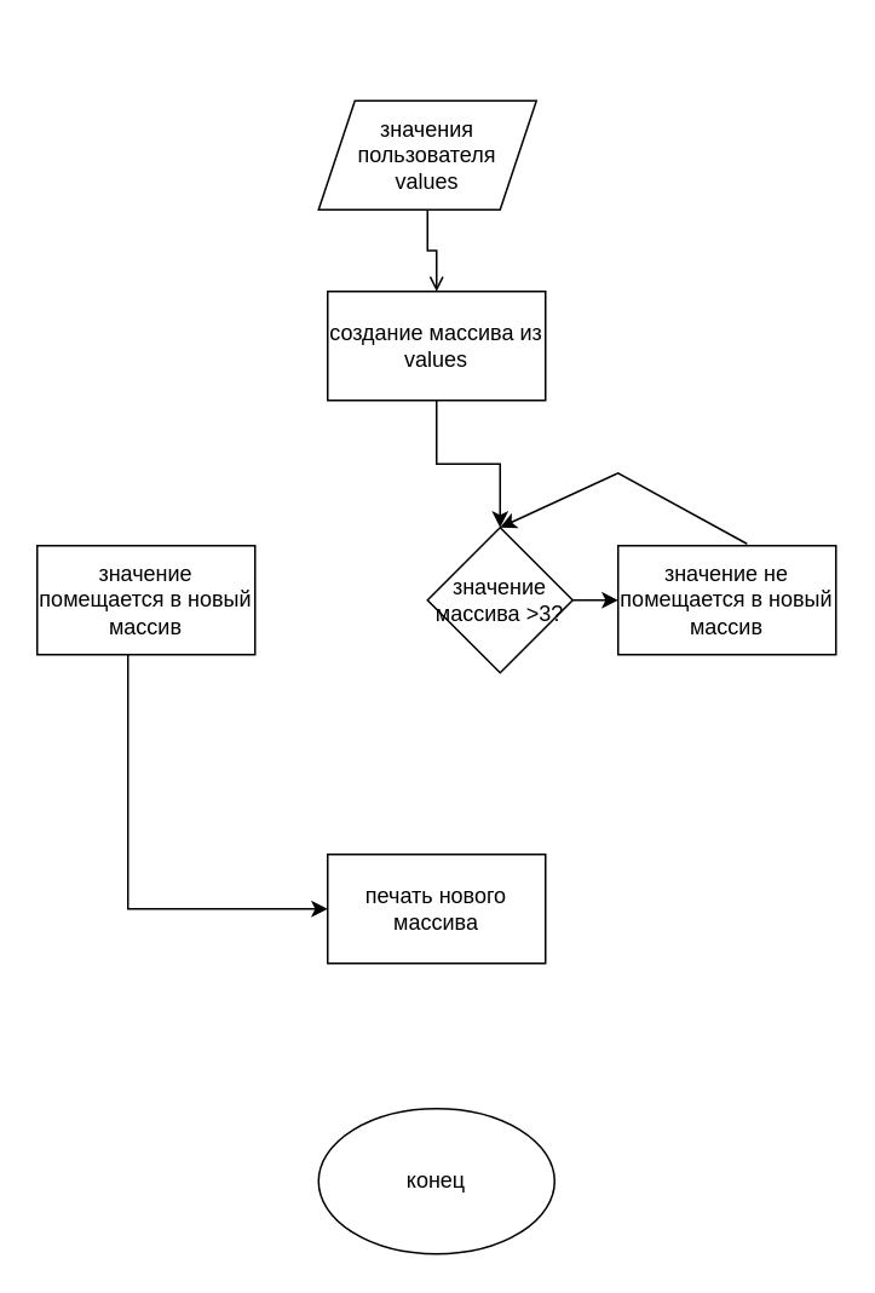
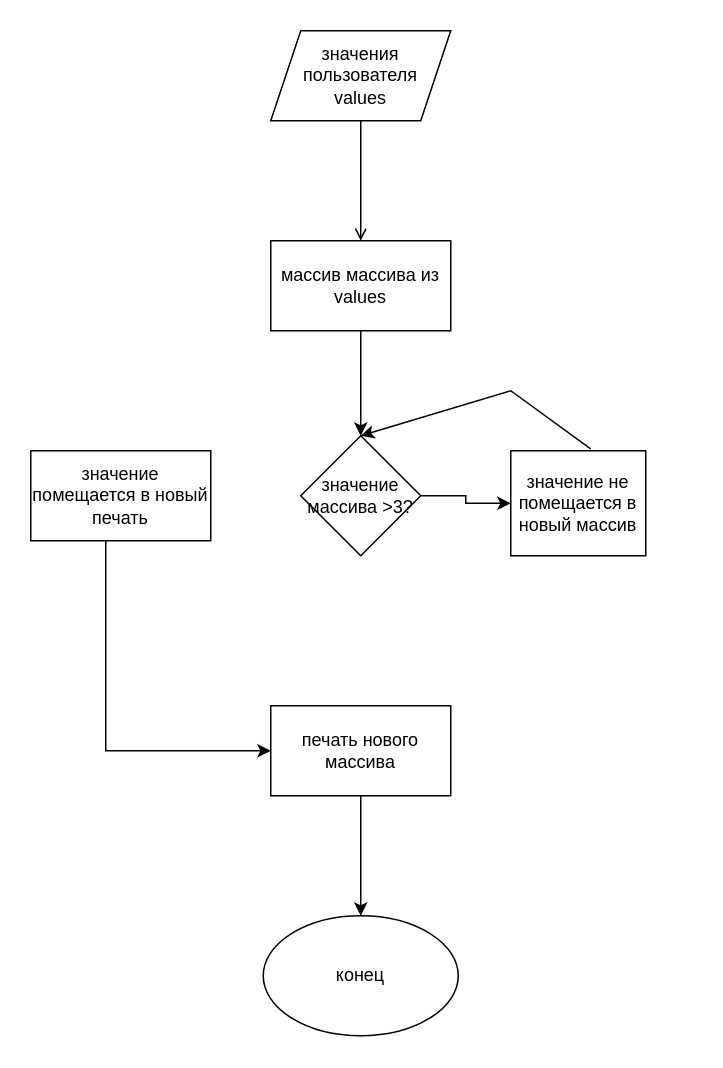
- <mxCell id="3" value="значения пользователя&lt;br&gt;values" style="shape=parallelogram;perimeter=parallelogramPerimeter;whiteSpace=wrap;html=1;fixedSize=1;" vertex="1" parent="1"><mxGeometry x="175" y="55" width="120" height="60" as="geometry" /></mxCell>
+ <mxCell id="3" value="значения пользователя&lt;br&gt;values" style="shape=parallelogram;perimeter=parallelogramPerimeter;whiteSpace=wrap;html=1;fixedSize=1;" vertex="1" parent="1"><mxGeometry x="180" y="20" width="120" height="60" as="geometry" /></mxCell>
- <mxCell id="5" value="создание массива из values" style="whiteSpace=wrap;html=1;" vertex="1" parent="1"><mxGeometry x="180" y="160" width="120" height="60" as="geometry" /></mxCell>
+ <mxCell id="5" value="массив массива из values" style="whiteSpace=wrap;html=1;" vertex="1" parent="1"><mxGeometry x="180" y="160" width="120" height="60" as="geometry" /></mxCell>
- <mxCell id="9" value="значение помещается в новый массив" style="whiteSpace=wrap;html=1;" vertex="1" parent="1"><mxGeometry x="20" y="300" width="120" height="60" as="geometry" /></mxCell>
+ <mxCell id="9" value="значение помещается в новый печать" style="whiteSpace=wrap;html=1;" vertex="1" parent="1"><mxGeometry x="20" y="300" width="120" height="60" as="geometry" /></mxCell>
- <mxCell id="7" value="значение массива &amp;gt;3?" style="rhombus;whiteSpace=wrap;html=1;" vertex="1" parent="1"><mxGeometry x="235" y="290" width="80" height="80" as="geometry" /></mxCell>
+ <mxCell id="7" value="значение массива &amp;gt;3?" style="rhombus;whiteSpace=wrap;html=1;" vertex="1" parent="1"><mxGeometry x="200" y="290" width="80" height="80" as="geometry" /></mxCell>
- <mxCell id="10" value="значение не помещается в новый массив" style="whiteSpace=wrap;html=1;" vertex="1" parent="1"><mxGeometry x="340" y="300" width="120" height="60" as="geometry" /></mxCell>
+ <mxCell id="10" value="значение не помещается в новый массив" style="whiteSpace=wrap;html=1;" vertex="1" parent="1"><mxGeometry x="340" y="300" width="90" height="70" as="geometry" /></mxCell>
+ <mxCell id="12" value="" style="edgeStyle=orthogonalEdgeStyle;rounded=0;orthogonalLoop=1;jettySize=auto;html=1;" edge="1" parent="1" source="13" target="14"><mxGeometry relative="1" as="geometry" /></mxCell>
